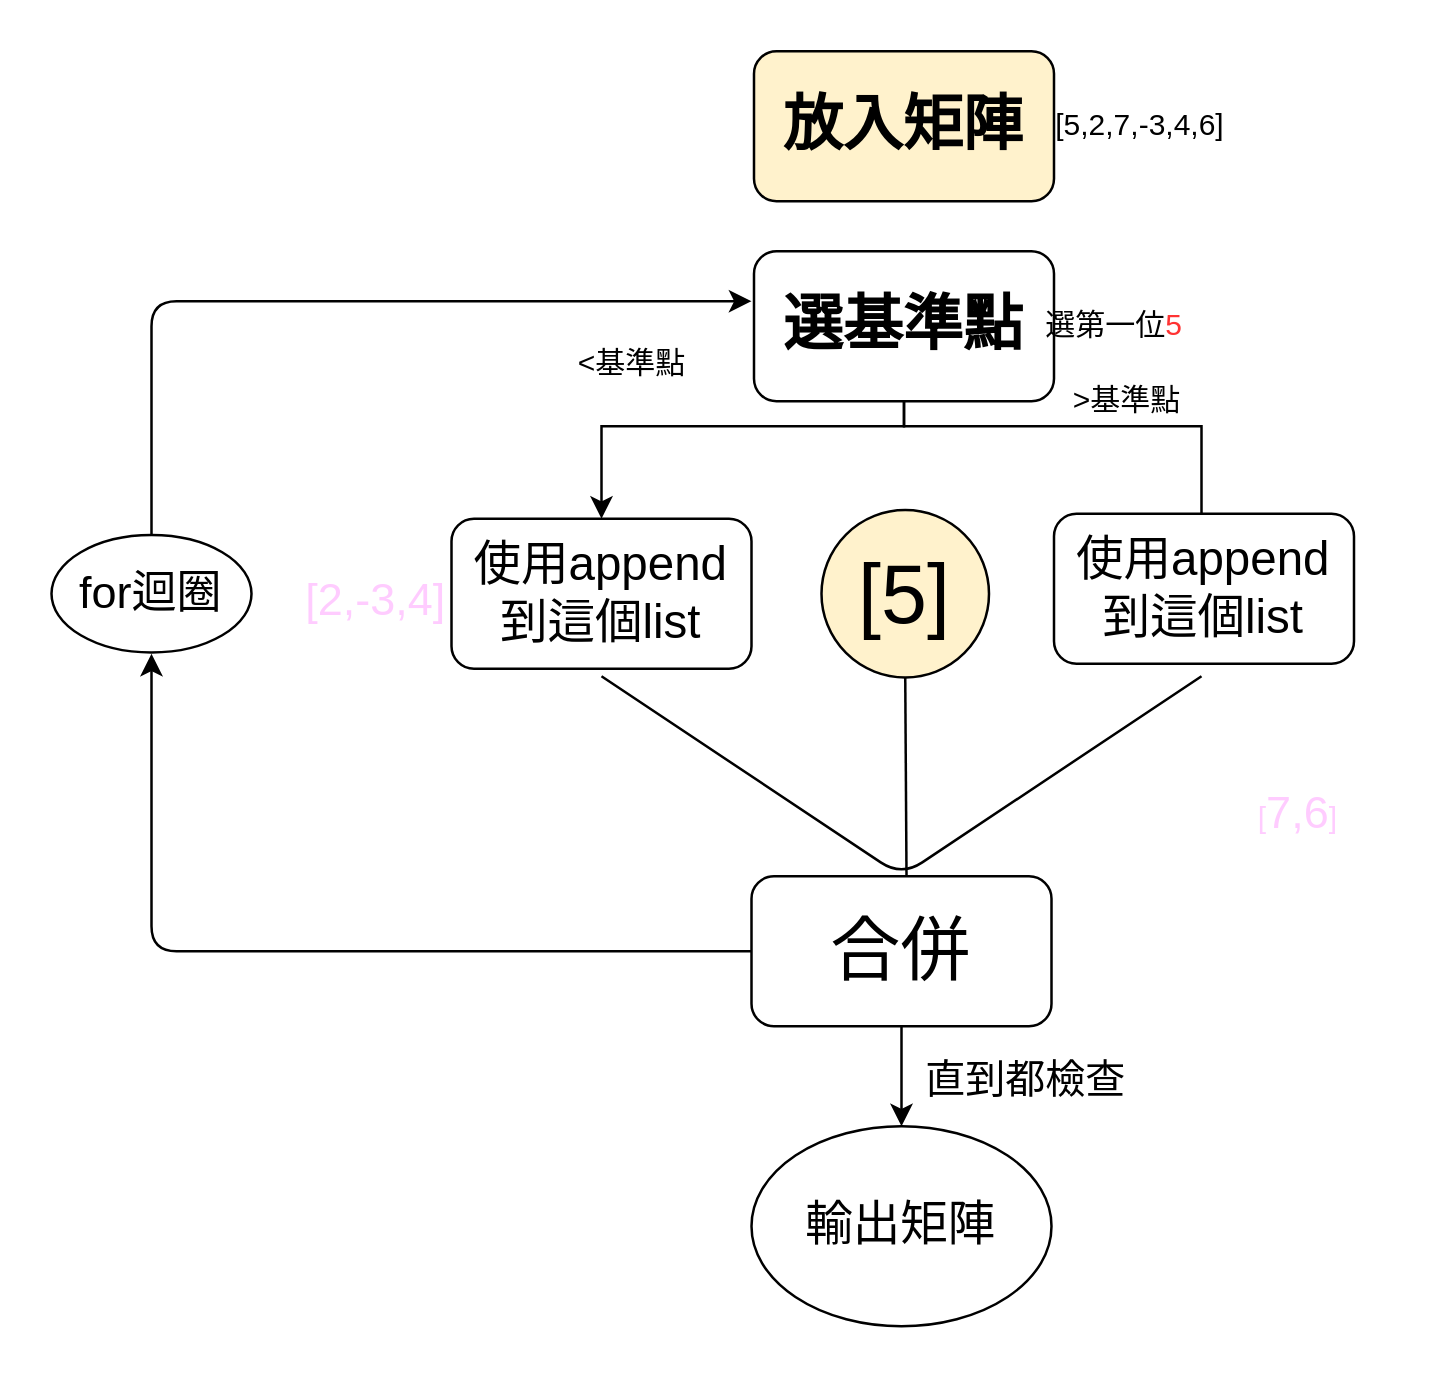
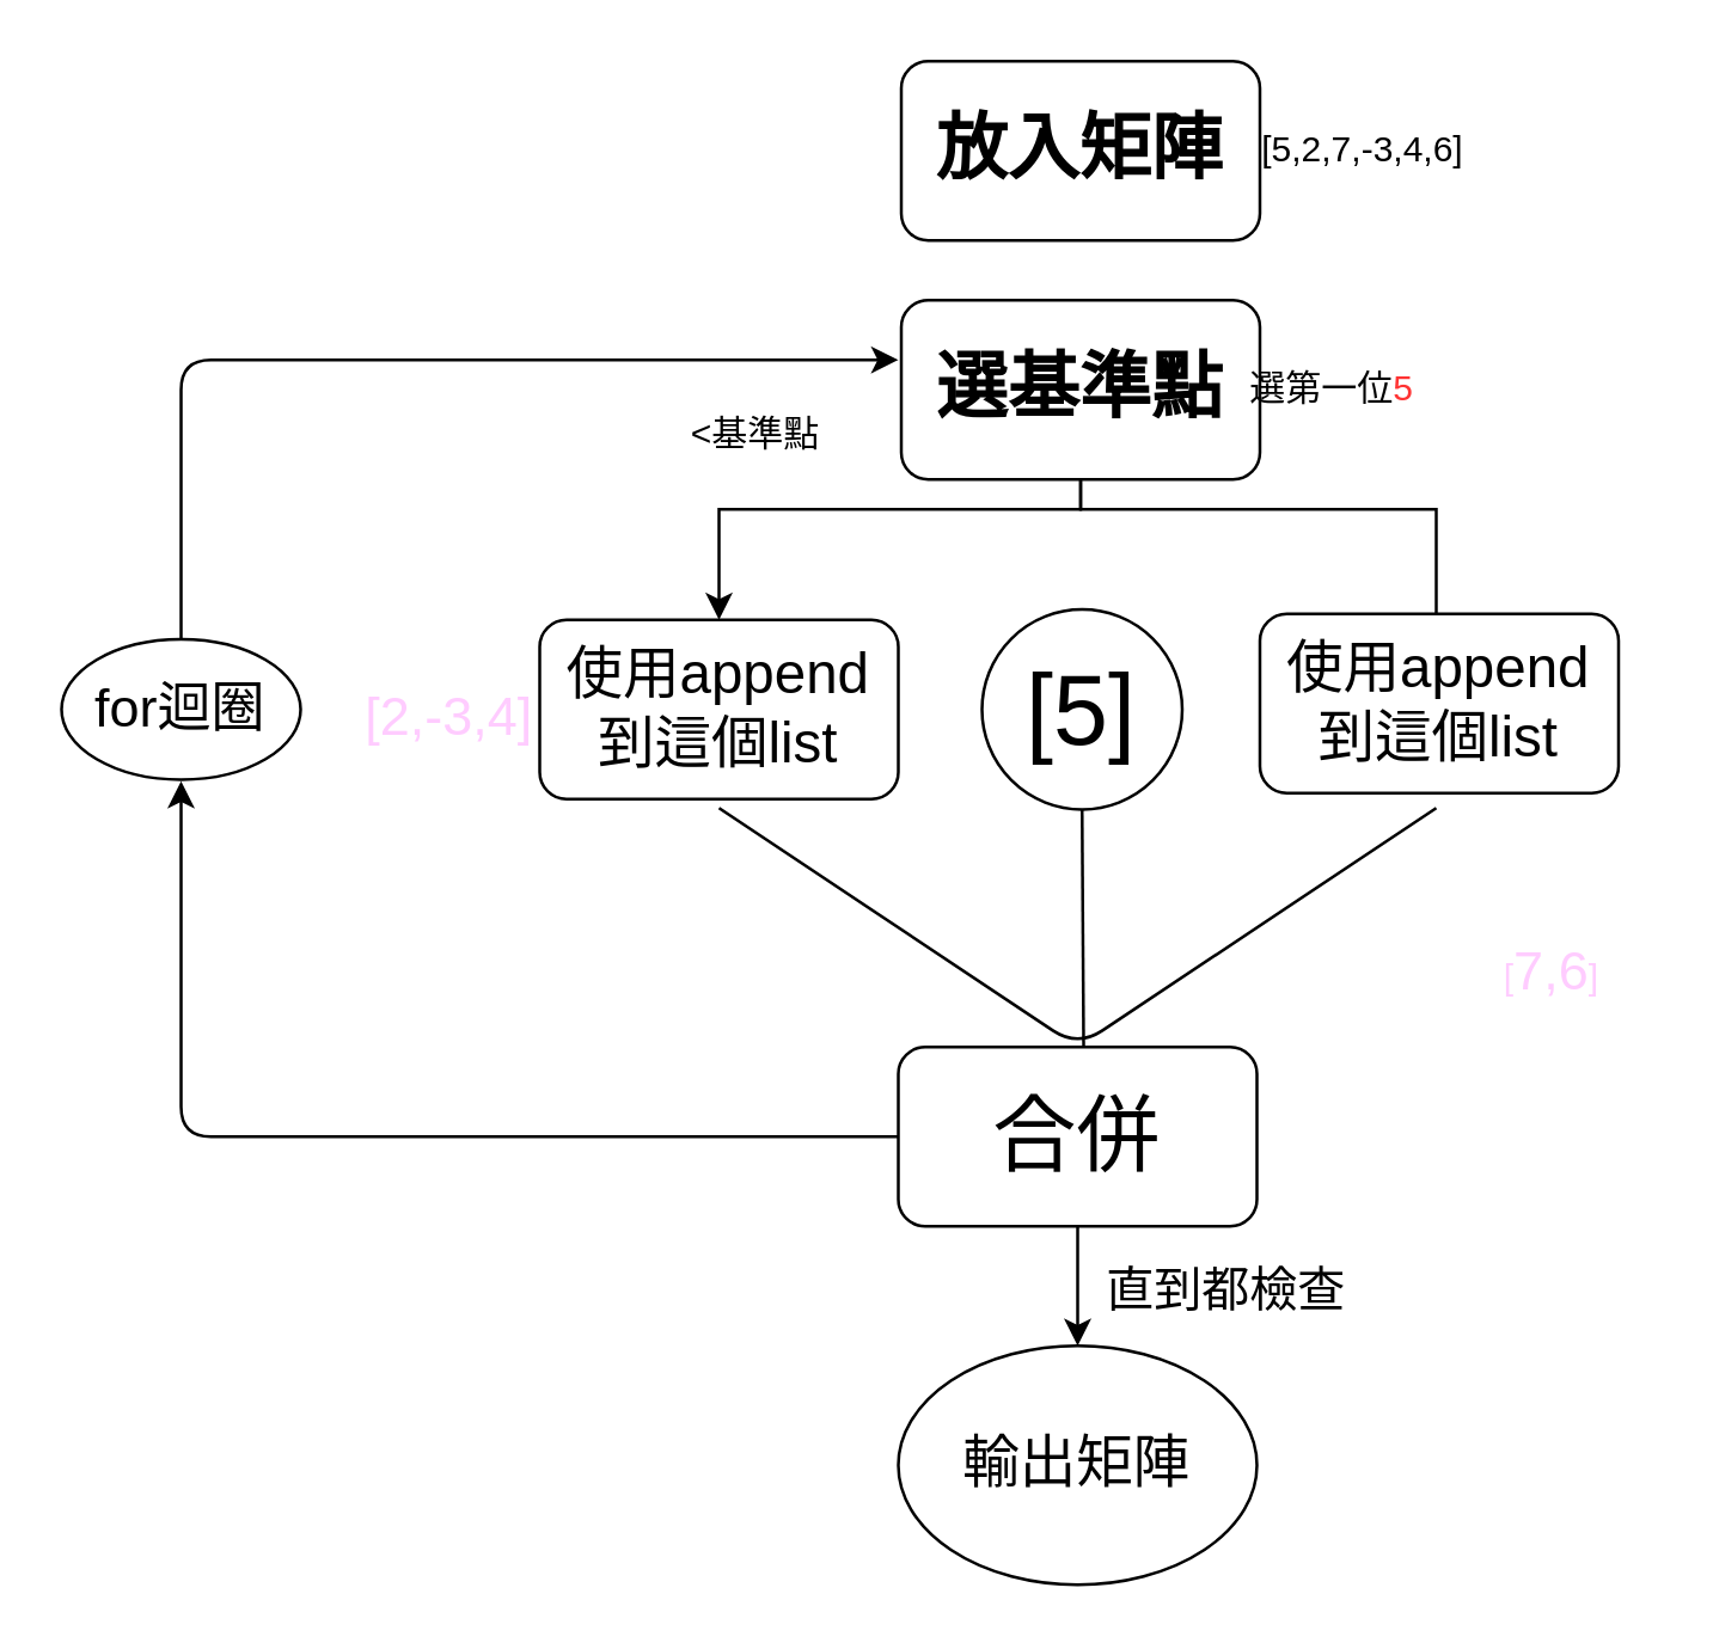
- <mxCell id="2" value="&lt;b&gt;&lt;font style=&quot;font-size: 24px&quot;&gt;放入矩陣&lt;/font&gt;&lt;/b&gt;" style="rounded=1;whiteSpace=wrap;html=1;fillColor=#fff2cc;" vertex="1" parent="1"><mxGeometry x="301" y="20" width="120" height="60" as="geometry" /></mxCell>
+ <mxCell id="2" value="&lt;b&gt;&lt;font style=&quot;font-size: 24px&quot;&gt;放入矩陣&lt;/font&gt;&lt;/b&gt;" style="rounded=1;whiteSpace=wrap;html=1;" vertex="1" parent="1"><mxGeometry x="301" y="20" width="120" height="60" as="geometry" /></mxCell>
- <mxCell id="9" value="&amp;gt;基準點" style="text;html=1;resizable=0;points=[];autosize=1;align=left;verticalAlign=top;spacingTop=-4;" vertex="1" parent="1"><mxGeometry x="427" y="150" width="60" height="20" as="geometry" /></mxCell>
- <mxCell id="12" value="&lt;font style=&quot;font-size: 33px&quot;&gt;[5]&lt;/font&gt;" style="ellipse;whiteSpace=wrap;html=1;aspect=fixed;fillColor=#fff2cc;" vertex="1" parent="1"><mxGeometry x="328" y="203.5" width="67" height="67" as="geometry" /></mxCell>
+ <mxCell id="12" value="&lt;font style=&quot;font-size: 33px&quot;&gt;[5]&lt;/font&gt;" style="ellipse;whiteSpace=wrap;html=1;aspect=fixed;" vertex="1" parent="1"><mxGeometry x="328" y="203.5" width="67" height="67" as="geometry" /></mxCell>
